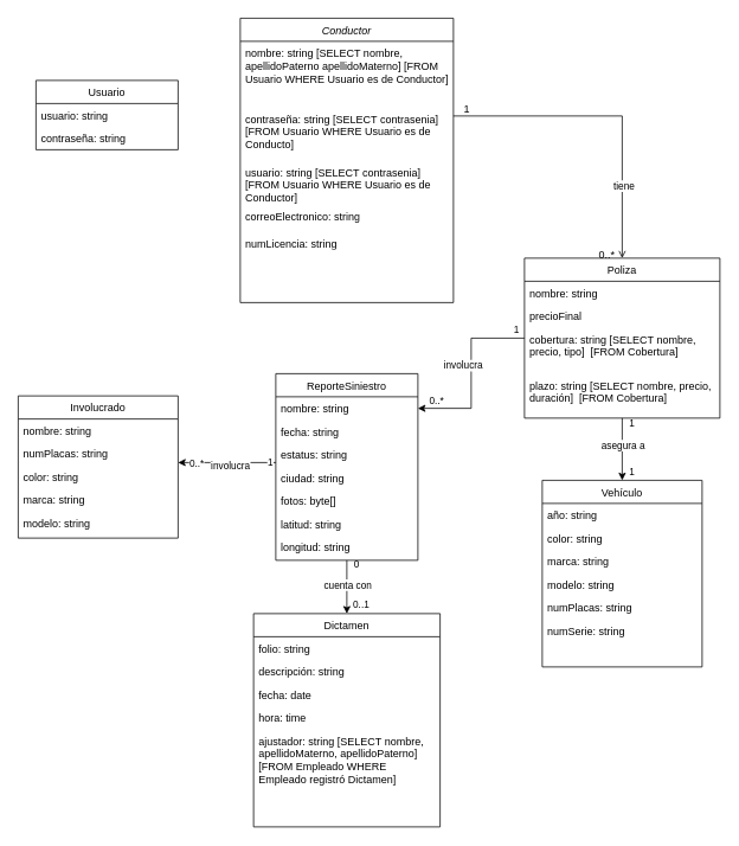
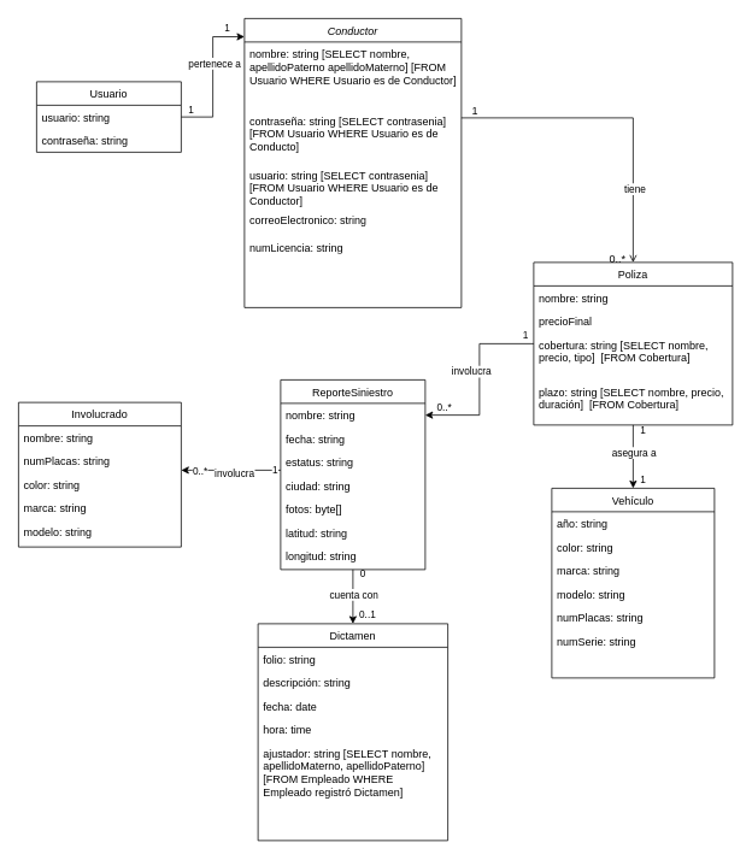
+ <mxCell id="48" style="edgeStyle=orthogonalEdgeStyle;rounded=0;orthogonalLoop=1;jettySize=auto;html=1;entryX=0;entryY=0.063;entryDx=0;entryDy=0;entryPerimeter=0;" edge="1" parent="1" source="52" target="2"><mxGeometry relative="1" as="geometry" /></mxCell>
+ <mxCell id="49" value="pertenece a" style="edgeLabel;html=1;align=center;verticalAlign=middle;resizable=0;points=[];" vertex="1" connectable="0" parent="48"><mxGeometry x="0.197" y="-1" relative="1" as="geometry"><mxPoint as="offset" /></mxGeometry></mxCell>
+ <mxCell id="50" value="1" style="edgeLabel;html=1;align=center;verticalAlign=middle;resizable=0;points=[];" vertex="1" connectable="0" parent="48"><mxGeometry x="-0.878" y="-1" relative="1" as="geometry"><mxPoint y="-10" as="offset" /></mxGeometry></mxCell>
+ <mxCell id="51" value="1" style="edgeLabel;html=1;align=center;verticalAlign=middle;resizable=0;points=[];" vertex="1" connectable="0" parent="48"><mxGeometry x="0.891" relative="1" as="geometry"><mxPoint x="-11" y="-10" as="offset" /></mxGeometry></mxCell>
